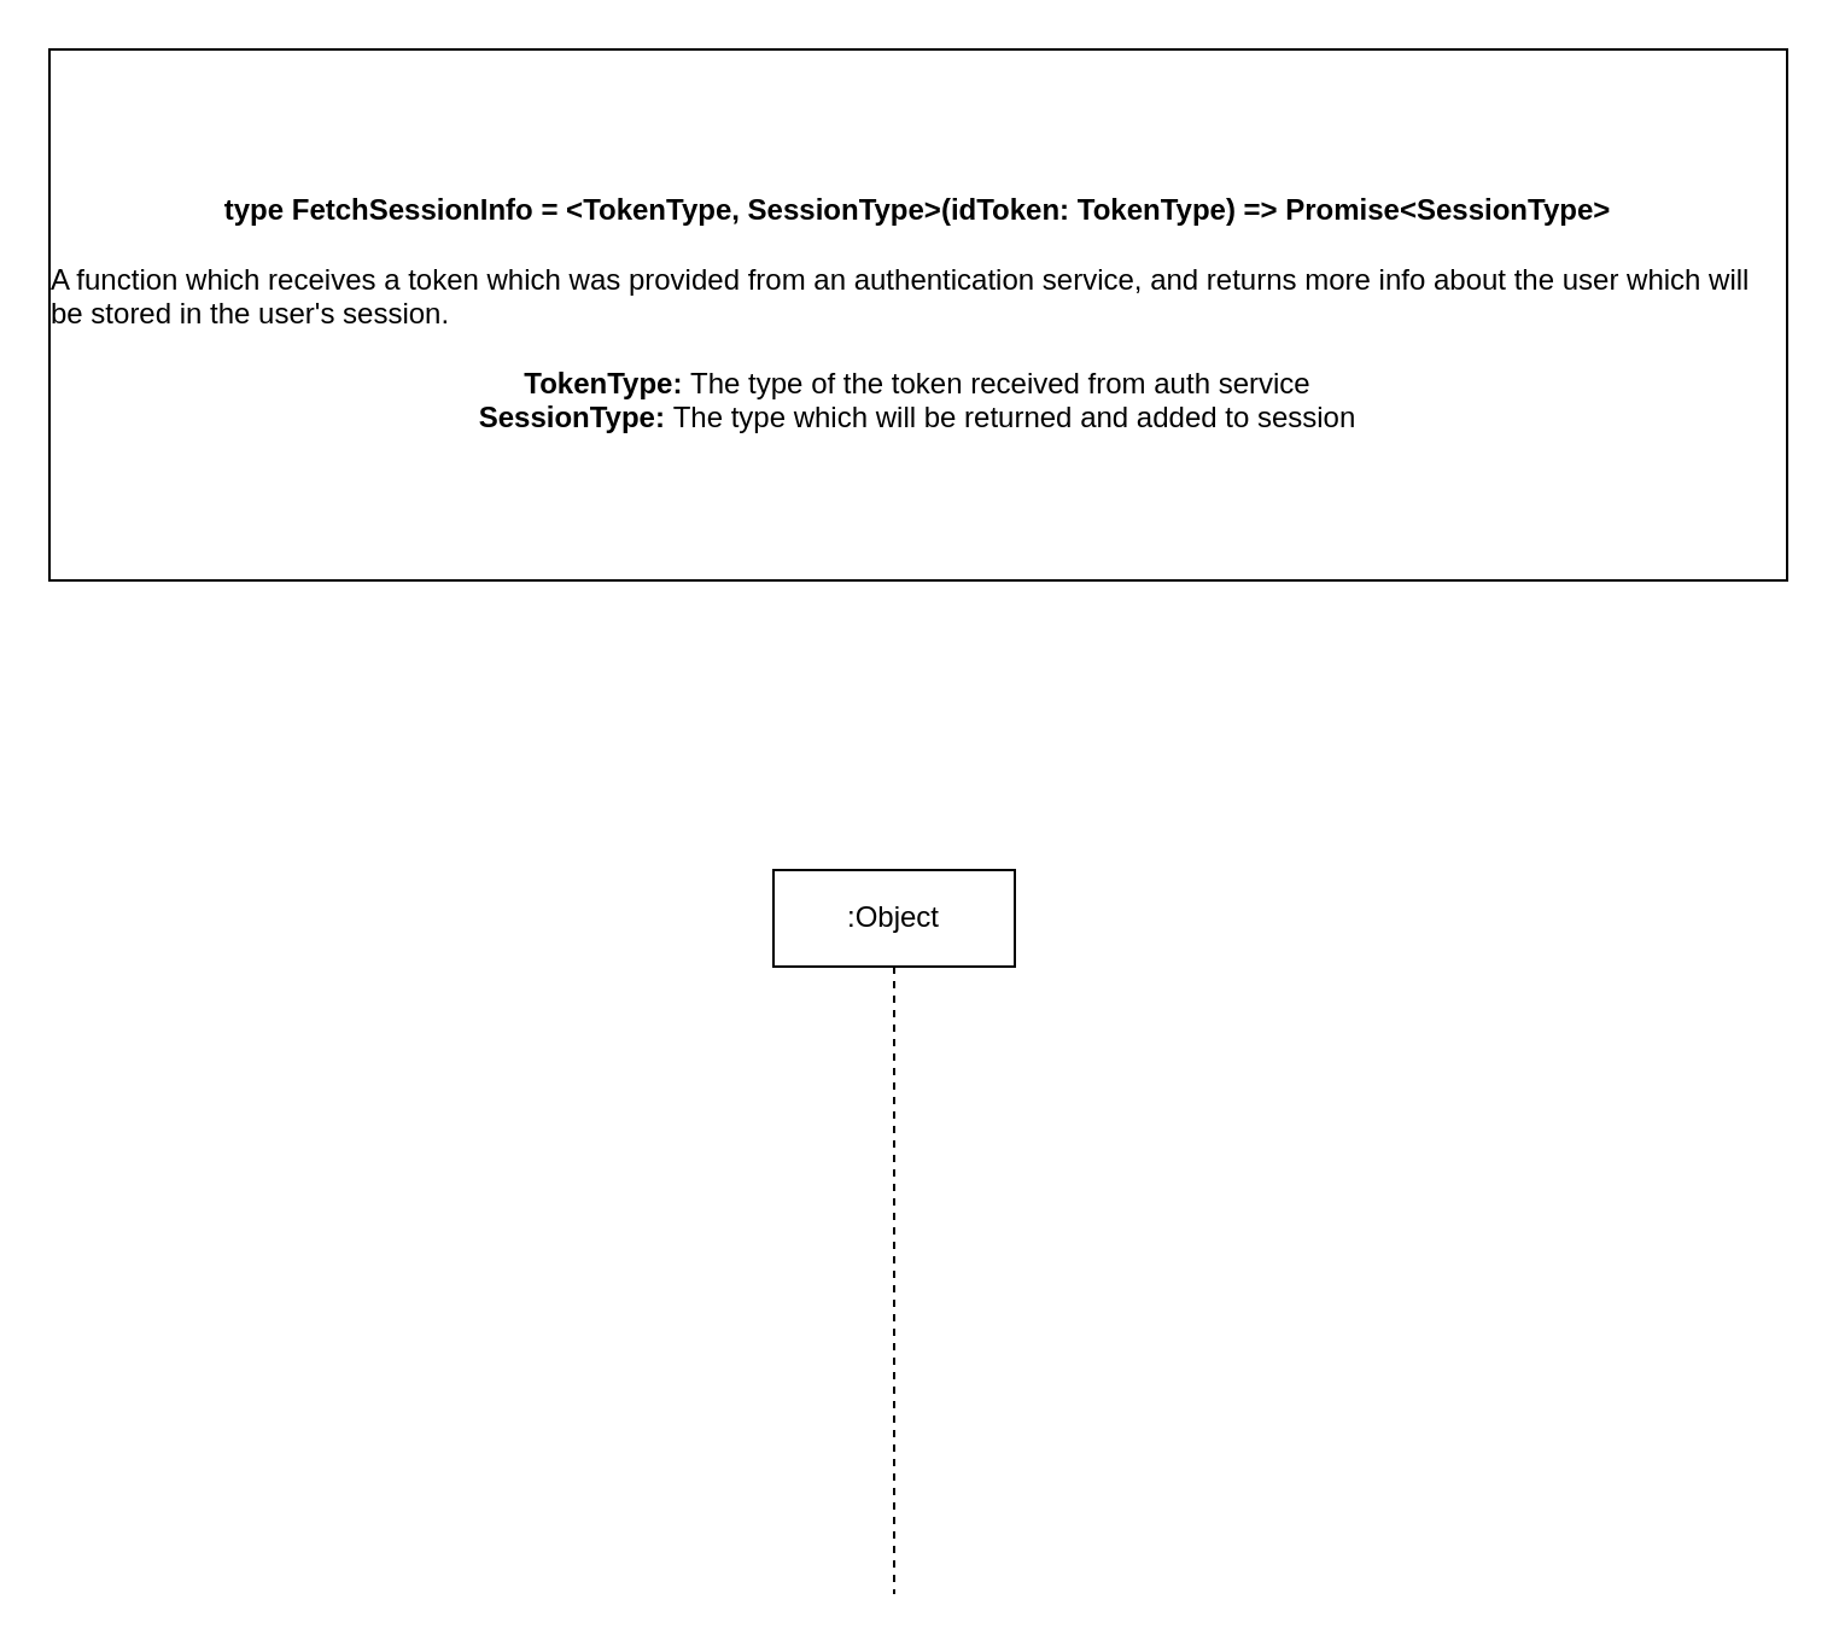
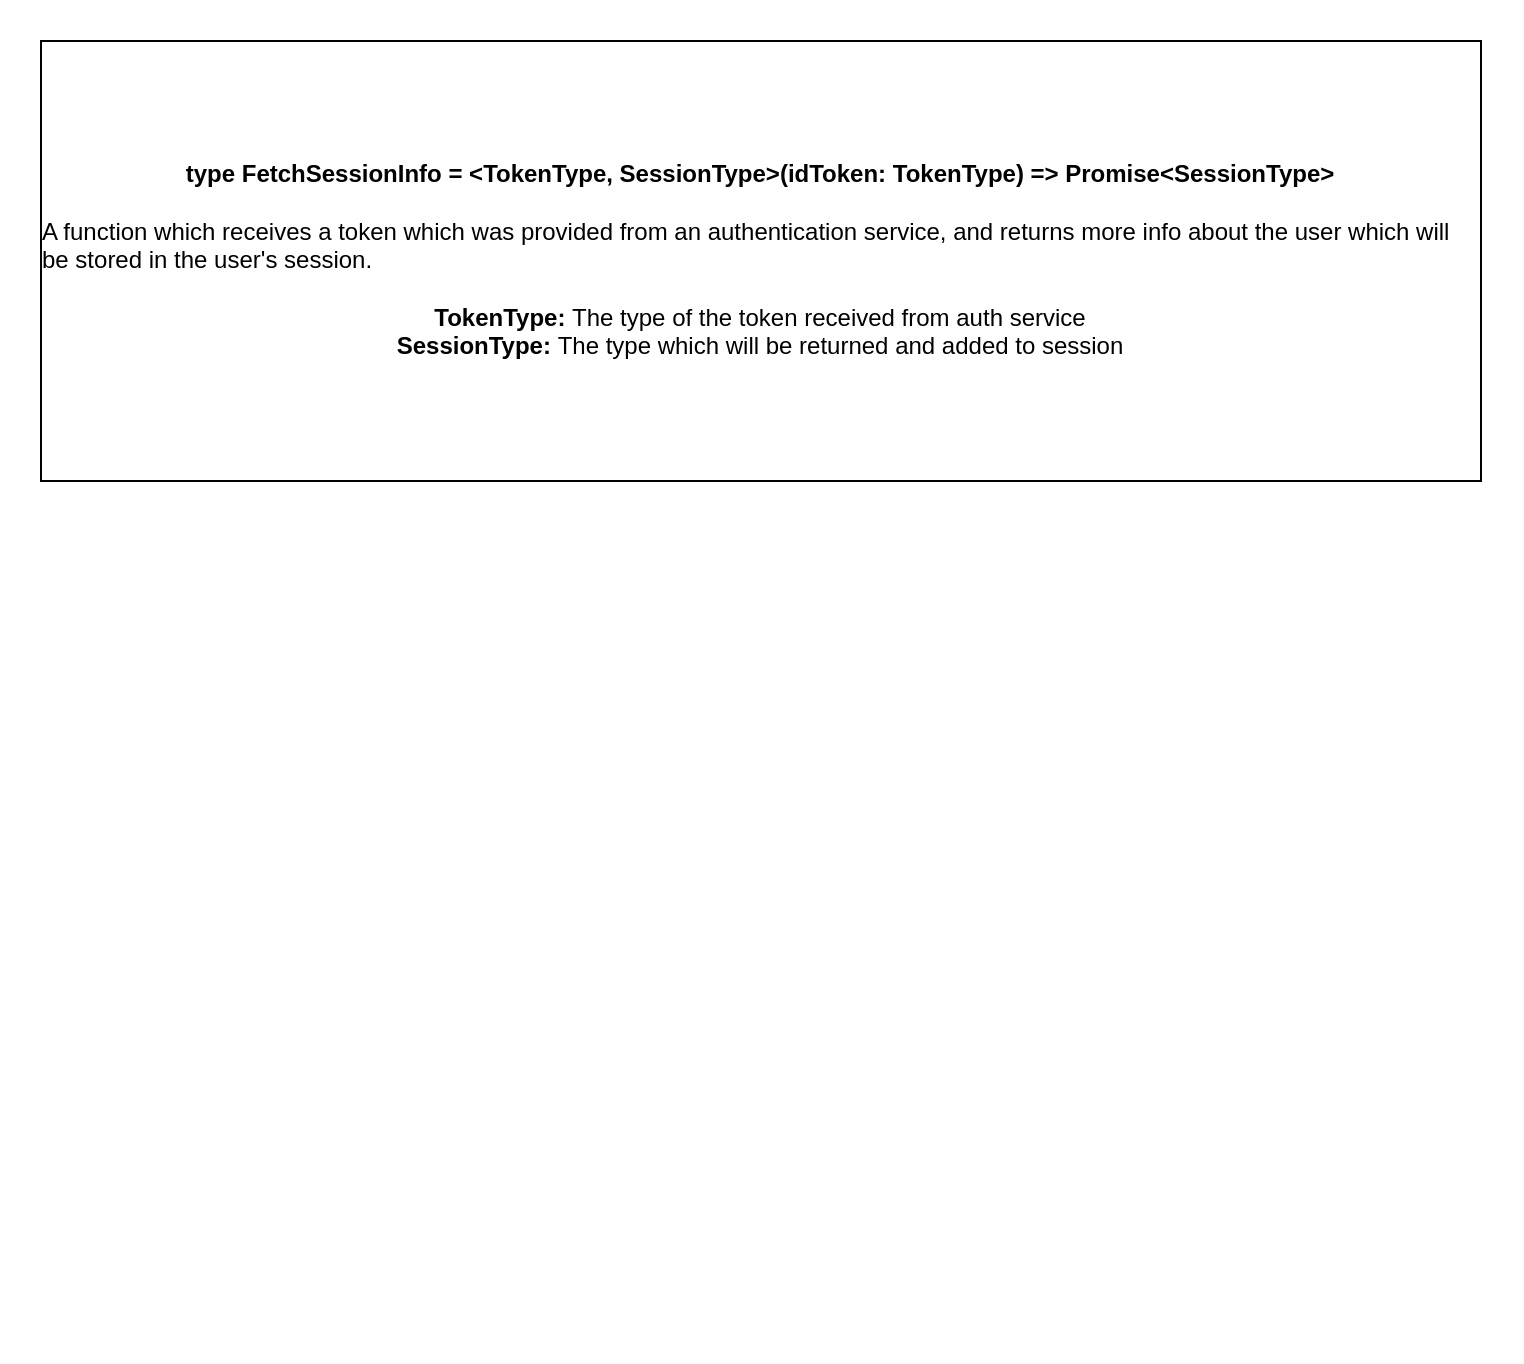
- <mxCell id="2" value=":Object" style="shape=umlLifeline;perimeter=lifelinePerimeter;whiteSpace=wrap;html=1;container=1;collapsible=0;recursiveResize=0;outlineConnect=0;" vertex="1" parent="1"><mxGeometry x="320" y="360" width="100" height="300" as="geometry" /></mxCell>
